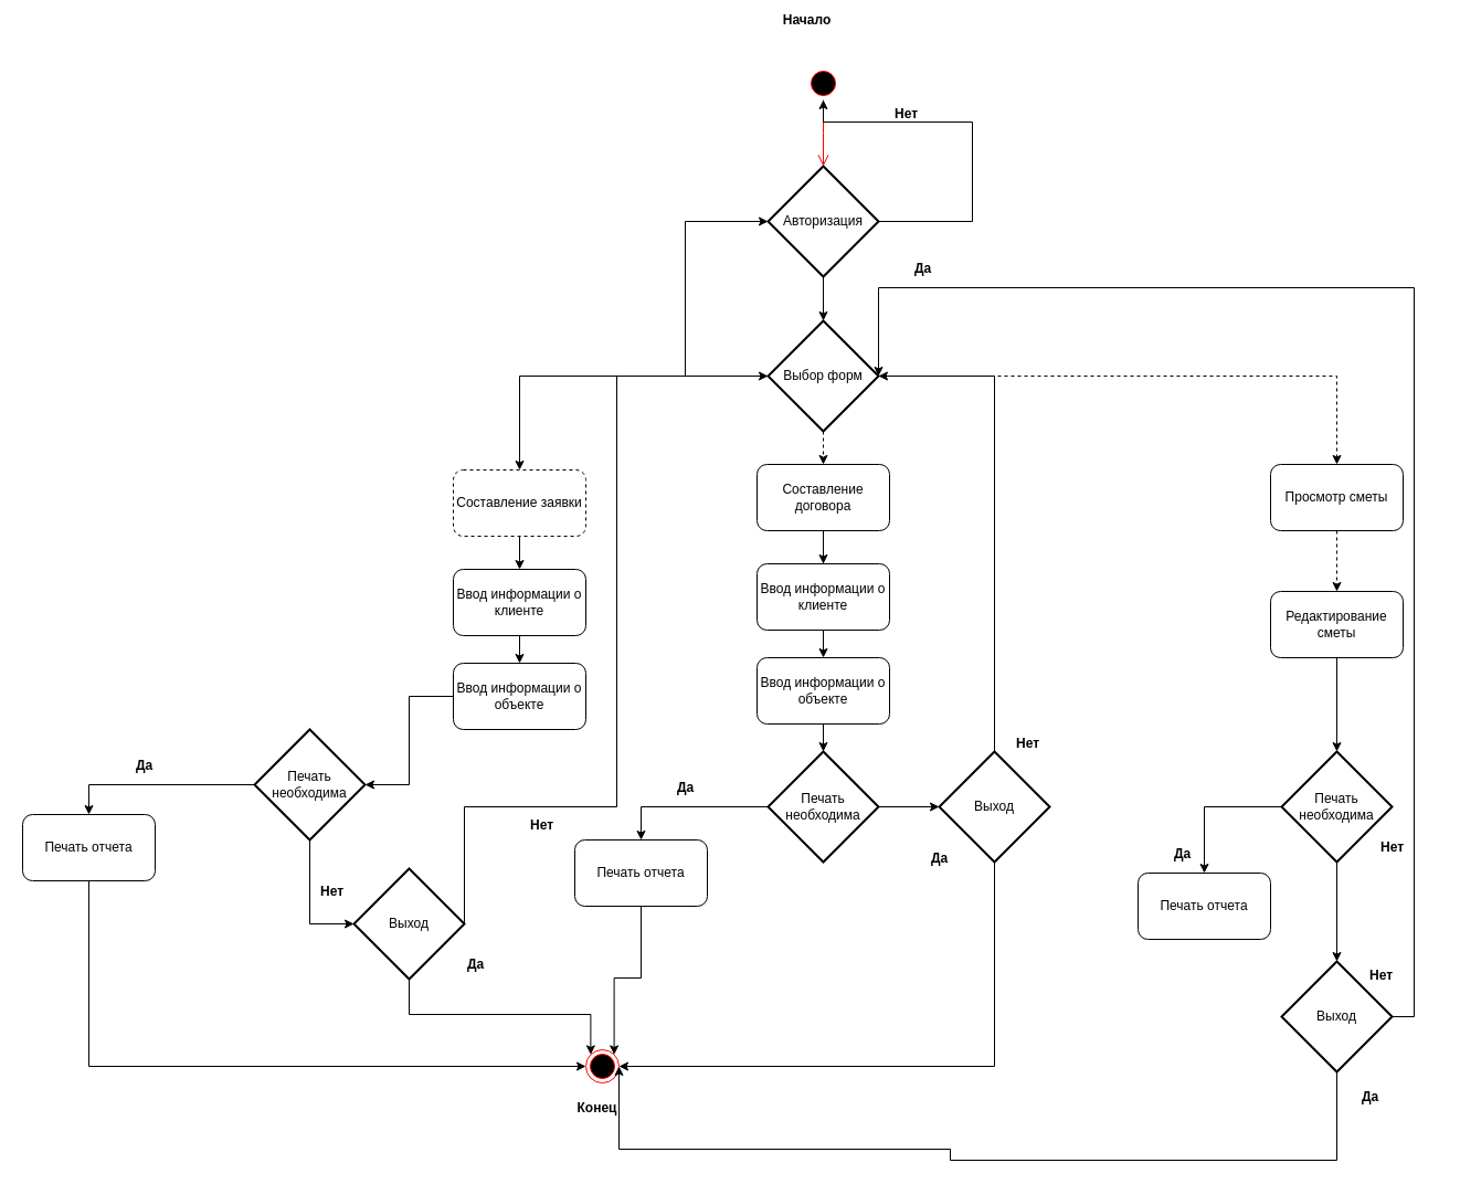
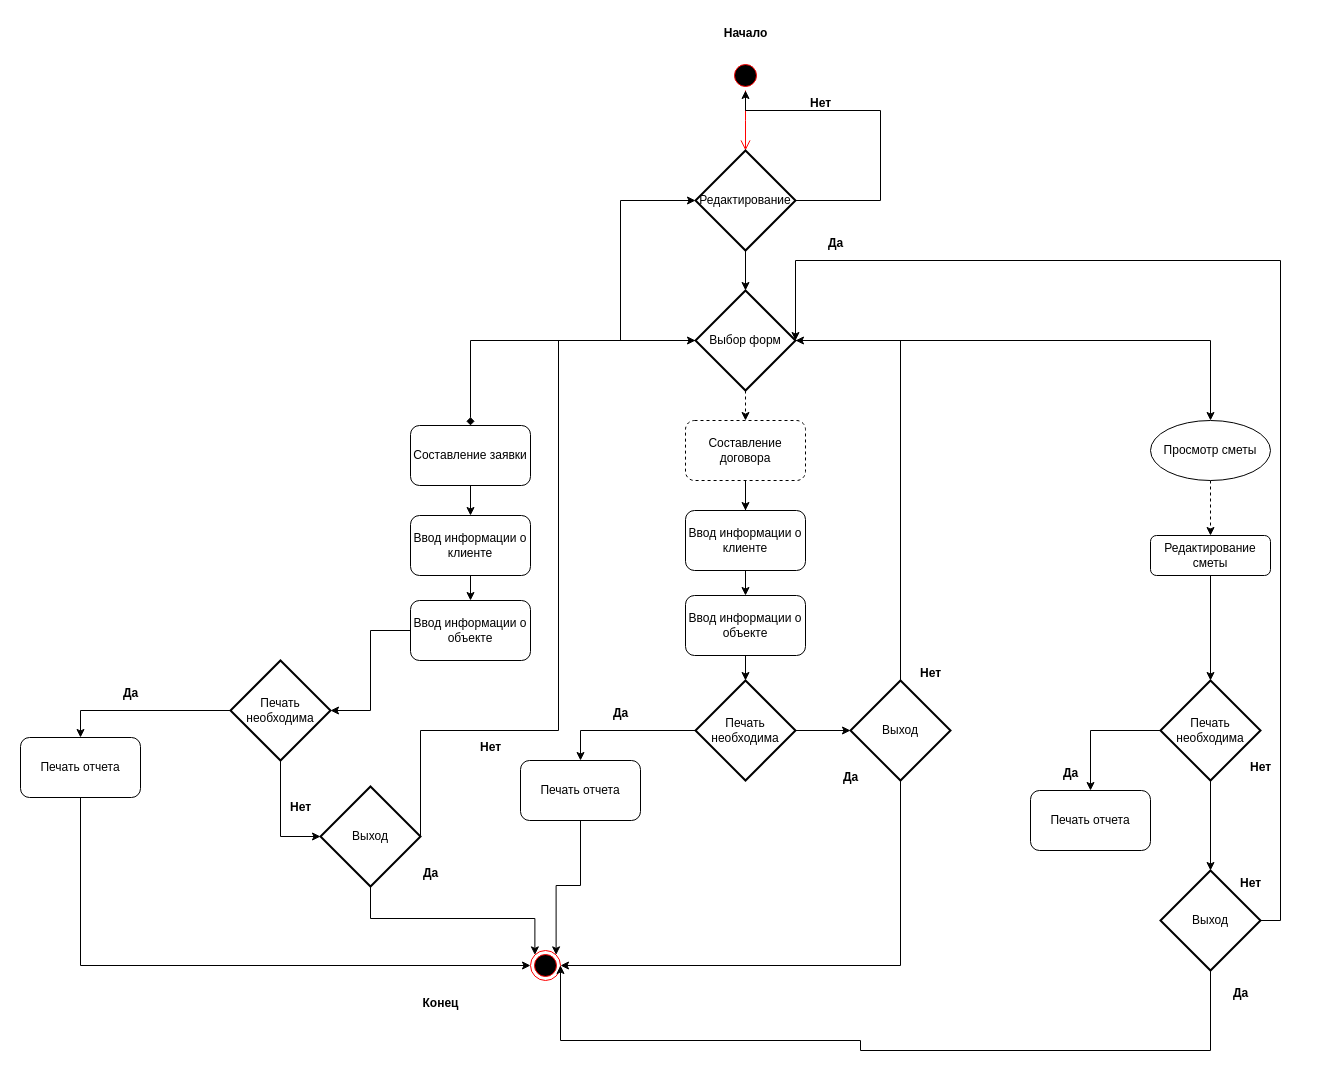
- <mxCell id="4" value="Начало" style="text;align=center;fontStyle=1;verticalAlign=middle;spacingLeft=3;spacingRight=3;strokeColor=none;rotatable=0;points=[[0,0.5],[1,0.5]];portConstraint=eastwest;html=1;" vertex="1" parent="1"><mxGeometry x="690" y="5" width="80" height="26" as="geometry" /></mxCell>
+ <mxCell id="4" value="Начало" style="text;align=center;fontStyle=1;verticalAlign=middle;spacingLeft=3;spacingRight=3;strokeColor=none;rotatable=0;points=[[0,0.5],[1,0.5]];portConstraint=eastwest;html=1;" vertex="1" parent="1"><mxGeometry x="705" y="20" width="80" height="26" as="geometry" /></mxCell>
- <mxCell id="7" value="Авторизация" style="strokeWidth=2;html=1;shape=mxgraph.flowchart.decision;whiteSpace=wrap;" vertex="1" parent="1"><mxGeometry x="695" y="150" width="100" height="100" as="geometry" /></mxCell>
+ <mxCell id="7" value="Редактирование" style="strokeWidth=2;html=1;shape=mxgraph.flowchart.decision;whiteSpace=wrap;" vertex="1" parent="1"><mxGeometry x="695" y="150" width="100" height="100" as="geometry" /></mxCell>
- <mxCell id="9" style="edgeStyle=orthogonalEdgeStyle;rounded=0;orthogonalLoop=1;jettySize=auto;html=1;exitX=1;exitY=0.5;exitDx=0;exitDy=0;exitPerimeter=0;entryX=0.5;entryY=0;entryDx=0;entryDy=0;dashed=1;" edge="1" parent="1" source="11" target="33"><mxGeometry relative="1" as="geometry" /></mxCell>
+ <mxCell id="9" style="edgeStyle=orthogonalEdgeStyle;rounded=0;orthogonalLoop=1;jettySize=auto;html=1;exitX=1;exitY=0.5;exitDx=0;exitDy=0;exitPerimeter=0;entryX=0.5;entryY=0;entryDx=0;entryDy=0;" edge="1" parent="1" source="11" target="33"><mxGeometry relative="1" as="geometry" /></mxCell>
- <mxCell id="10" style="edgeStyle=orthogonalEdgeStyle;rounded=0;orthogonalLoop=1;jettySize=auto;html=1;exitX=0;exitY=0.5;exitDx=0;exitDy=0;exitPerimeter=0;entryX=0.5;entryY=0;entryDx=0;entryDy=0;" edge="1" parent="1" source="11" target="51"><mxGeometry relative="1" as="geometry" /></mxCell>
+ <mxCell id="10" style="edgeStyle=orthogonalEdgeStyle;rounded=0;orthogonalLoop=1;jettySize=auto;html=1;exitX=0;exitY=0.5;exitDx=0;exitDy=0;exitPerimeter=0;entryX=0.5;entryY=0;entryDx=0;entryDy=0;endArrow=diamond;" edge="1" parent="1" source="11" target="51"><mxGeometry relative="1" as="geometry" /></mxCell>
- <mxCell id="16" value="Составление договора" style="rounded=1;whiteSpace=wrap;html=1;" vertex="1" parent="1"><mxGeometry x="685" y="420" width="120" height="60" as="geometry" /></mxCell>
+ <mxCell id="16" value="Составление договора" style="rounded=1;whiteSpace=wrap;html=1;dashed=1;" vertex="1" parent="1"><mxGeometry x="685" y="420" width="120" height="60" as="geometry" /></mxCell>
- <mxCell id="33" value="Просмотр сметы" style="rounded=1;whiteSpace=wrap;html=1;" vertex="1" parent="1"><mxGeometry x="1150" y="420" width="120" height="60" as="geometry" /></mxCell>
+ <mxCell id="33" value="Просмотр сметы" style="ellipse;whiteSpace=wrap;html=1;" vertex="1" parent="1"><mxGeometry x="1150" y="420" width="120" height="60" as="geometry" /></mxCell>
- <mxCell id="51" value="Составление заявки" style="rounded=1;whiteSpace=wrap;html=1;dashed=1;" vertex="1" parent="1"><mxGeometry x="410" y="425" width="120" height="60" as="geometry" /></mxCell>
+ <mxCell id="51" value="Составление заявки" style="rounded=1;whiteSpace=wrap;html=1;" vertex="1" parent="1"><mxGeometry x="410" y="425" width="120" height="60" as="geometry" /></mxCell>
- <mxCell id="35" value="Редактирование сметы" style="rounded=1;whiteSpace=wrap;html=1;" vertex="1" parent="1"><mxGeometry x="1150" y="535" width="120" height="60" as="geometry" /></mxCell>
+ <mxCell id="35" value="Редактирование сметы" style="rounded=1;whiteSpace=wrap;html=1;" vertex="1" parent="1"><mxGeometry x="1150" y="535" width="120" height="40" as="geometry" /></mxCell>
- <mxCell id="48" value="Конец" style="text;align=center;fontStyle=1;verticalAlign=middle;spacingLeft=3;spacingRight=3;strokeColor=none;rotatable=0;points=[[0,0.5],[1,0.5]];portConstraint=eastwest;html=1;" vertex="1" parent="1"><mxGeometry x="500" y="990" width="80" height="26" as="geometry" /></mxCell>
+ <mxCell id="48" value="Конец" style="text;align=center;fontStyle=1;verticalAlign=middle;spacingLeft=3;spacingRight=3;strokeColor=none;rotatable=0;points=[[0,0.5],[1,0.5]];portConstraint=eastwest;html=1;" vertex="1" parent="1"><mxGeometry x="400" y="990" width="80" height="26" as="geometry" /></mxCell>
